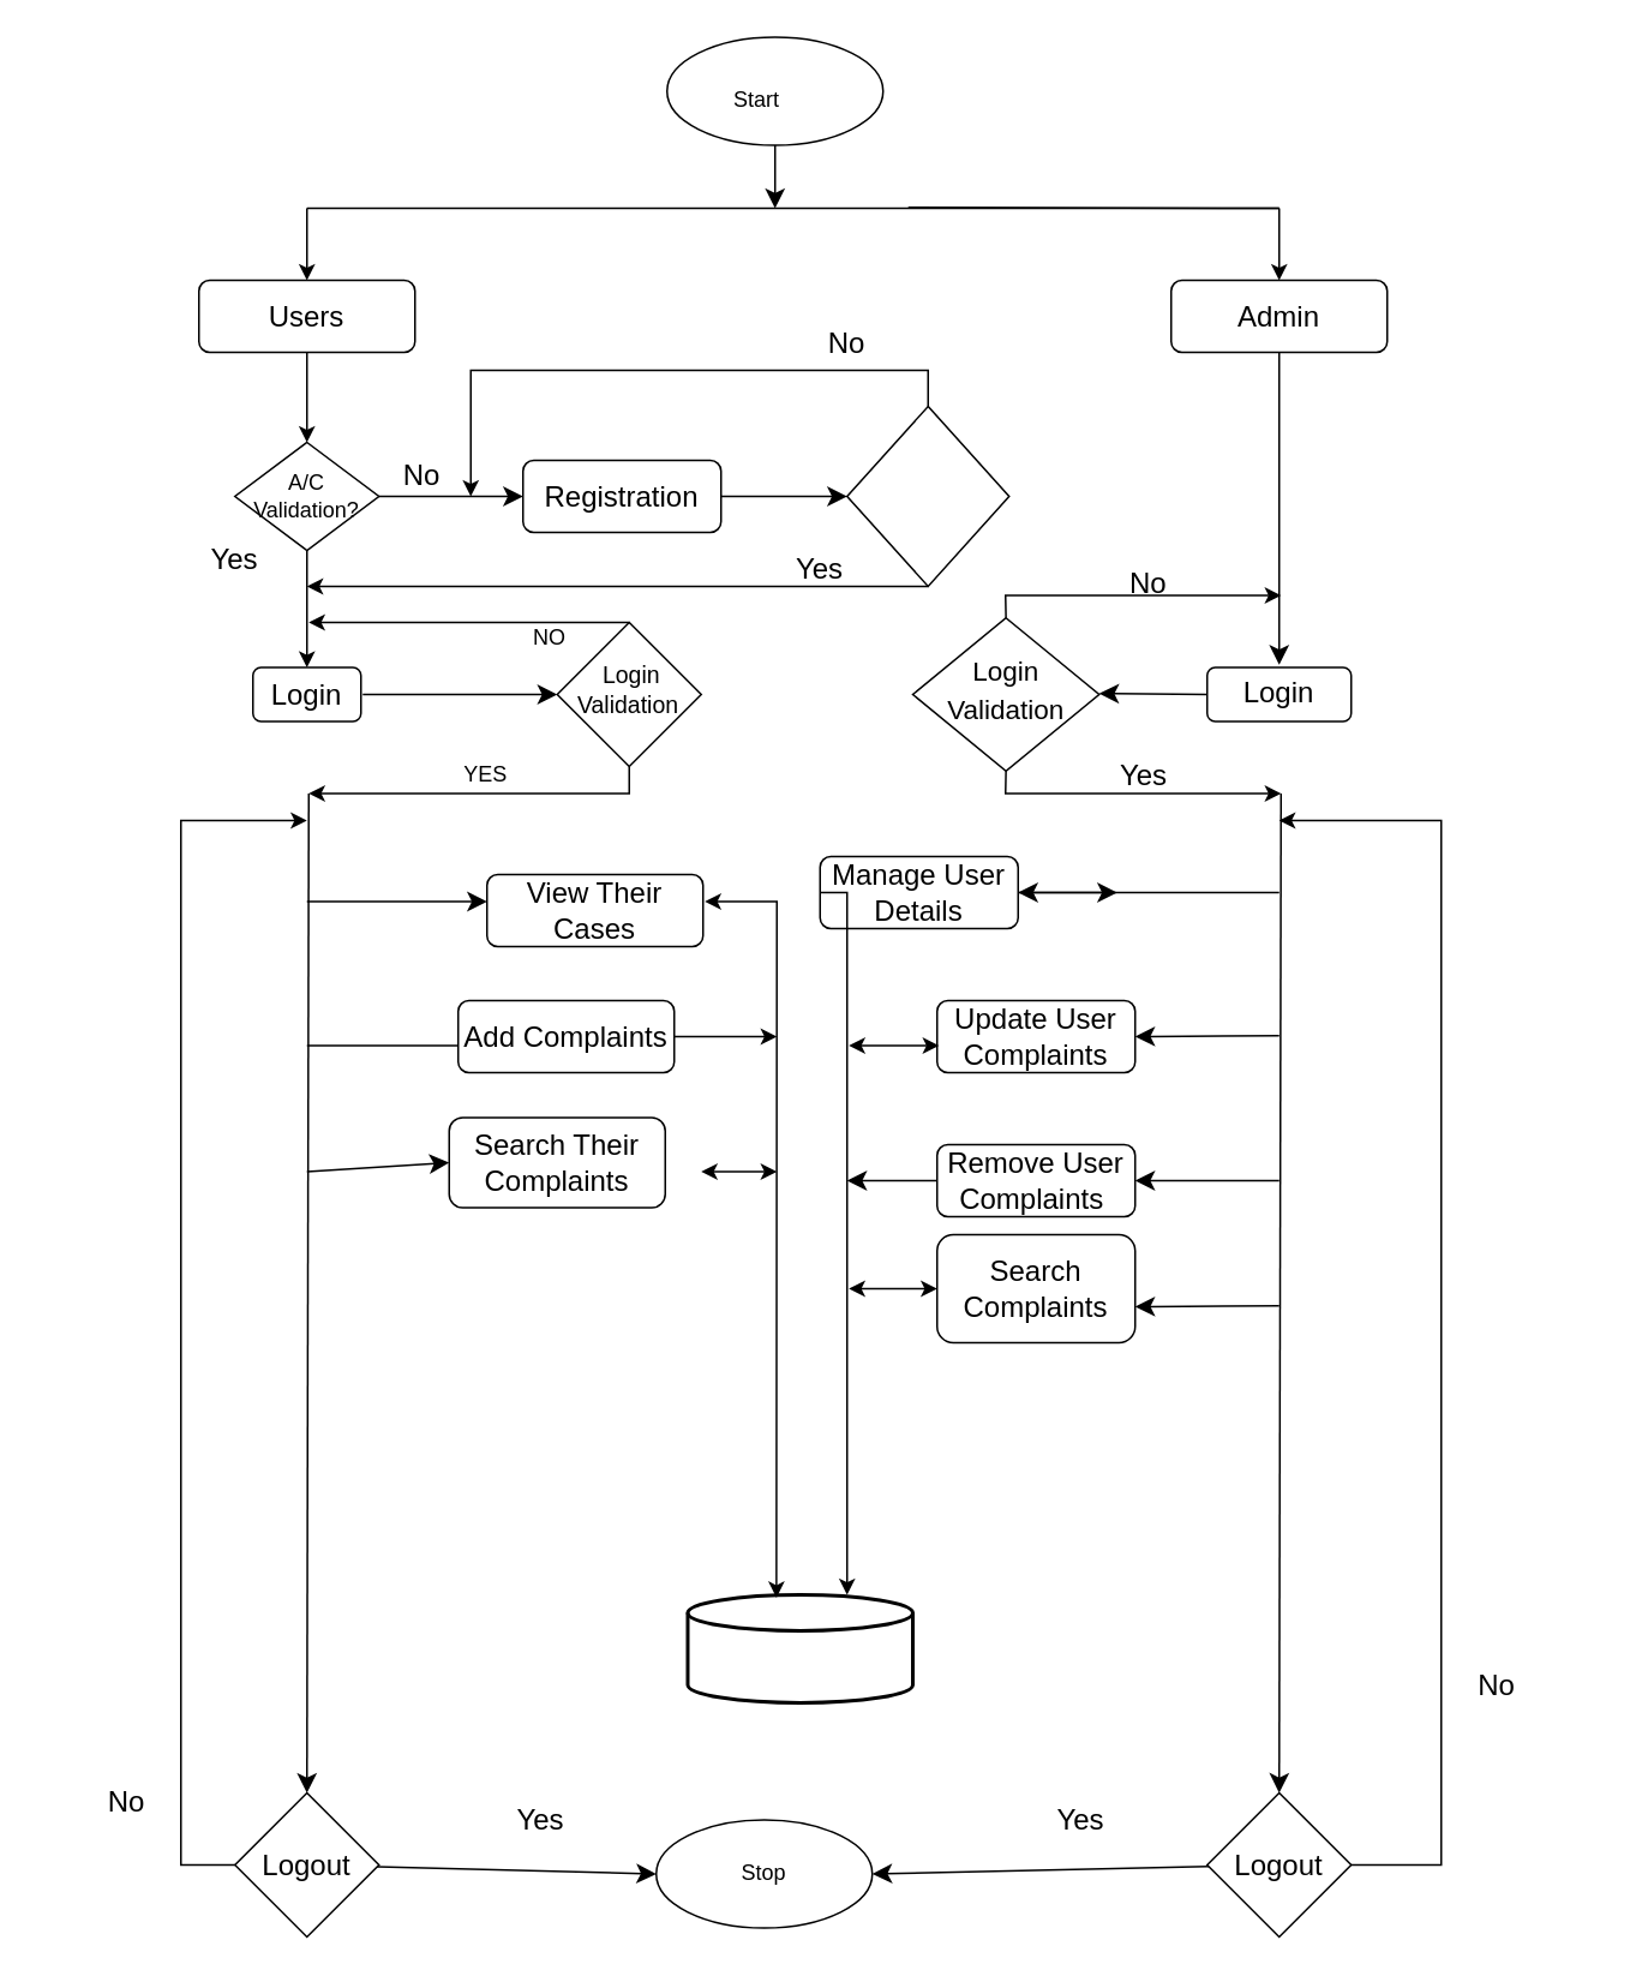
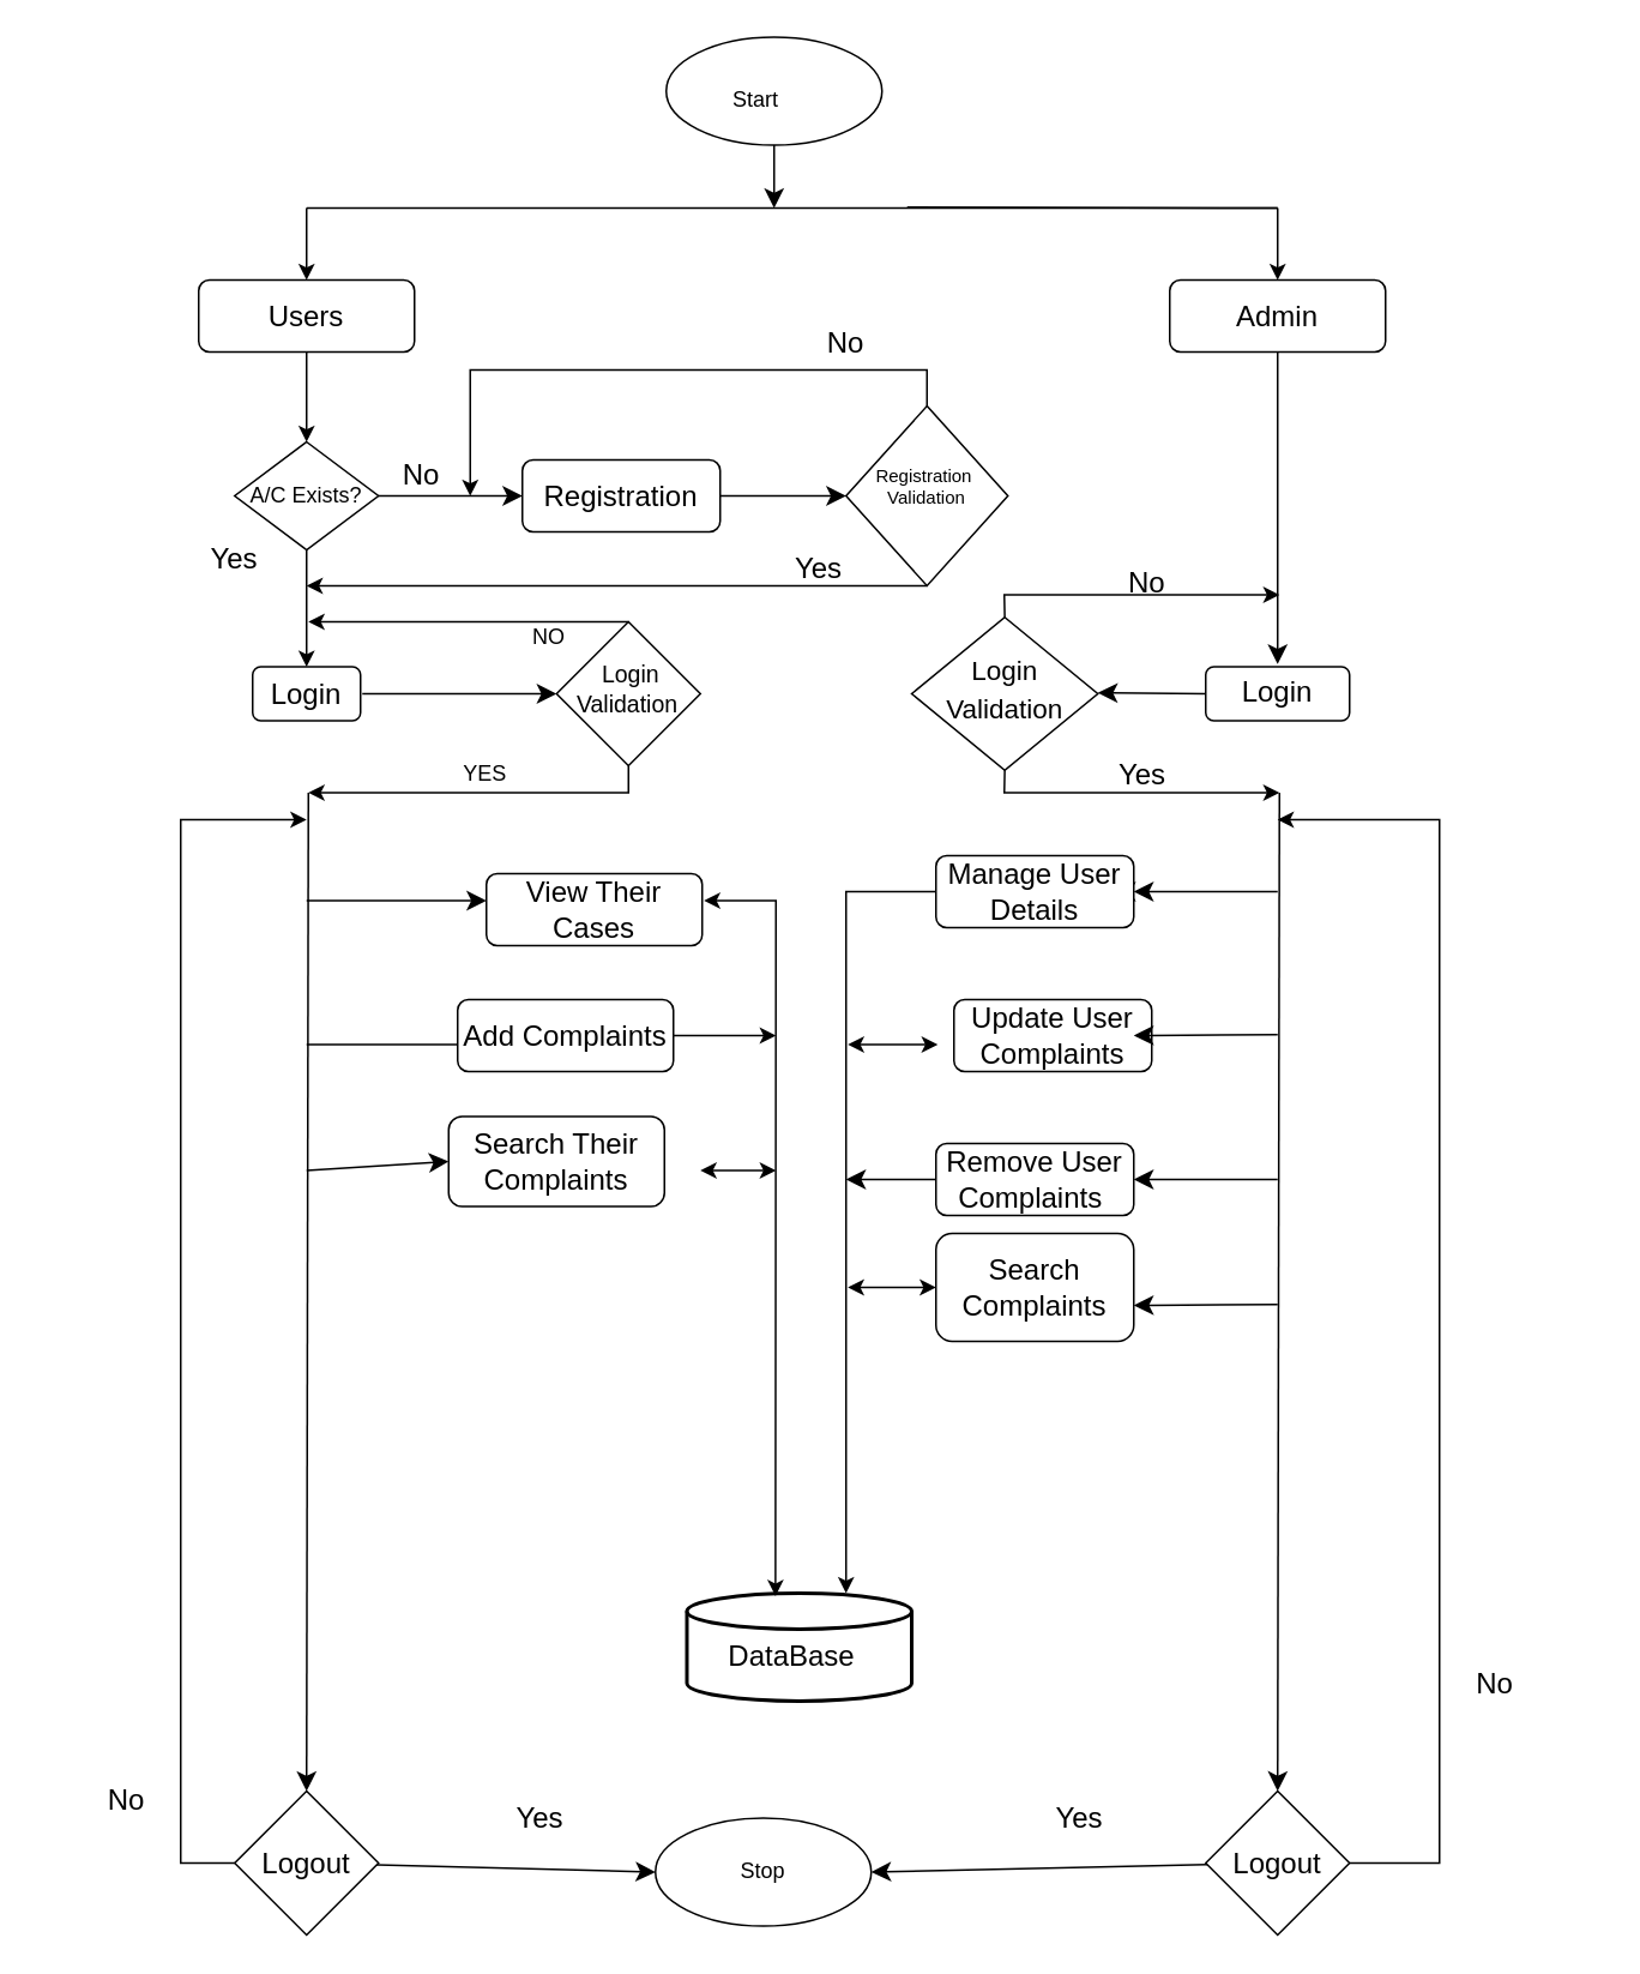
+ <mxCell id="42" value="&lt;p style=&quot;line-height: 120%; font-size: 10px;&quot;&gt;Registration&amp;nbsp;&lt;br&gt;Validation&lt;/p&gt;" style="text;html=1;strokeColor=none;fillColor=none;align=center;verticalAlign=middle;whiteSpace=wrap;rounded=0;fontSize=16;" parent="3" vertex="1"><mxGeometry x="465" y="232.5" width="60" height="35" as="geometry" /></mxCell>
- <mxCell id="12" value="A/C Validation?" style="rhombus;whiteSpace=wrap;html=1;" parent="3" vertex="1"><mxGeometry x="110" y="225" width="80" height="60" as="geometry" /></mxCell>
+ <mxCell id="12" value="A/C Exists?" style="rhombus;whiteSpace=wrap;html=1;" parent="3" vertex="1"><mxGeometry x="110" y="225" width="80" height="60" as="geometry" /></mxCell>
- <mxCell id="48" value="Manage User&lt;br&gt;Details" style="rounded=1;whiteSpace=wrap;html=1;fontSize=16;" parent="3" vertex="1"><mxGeometry x="435" y="455" width="110" height="40" as="geometry" /></mxCell>
+ <mxCell id="48" value="Manage User&lt;br&gt;Details" style="rounded=1;whiteSpace=wrap;html=1;fontSize=16;" parent="3" vertex="1"><mxGeometry x="500" y="455" width="110" height="40" as="geometry" /></mxCell>
- <mxCell id="45" value="Update User Complaints" style="rounded=1;whiteSpace=wrap;html=1;fontSize=16;" parent="3" vertex="1"><mxGeometry x="500" y="535" width="110" height="40" as="geometry" /></mxCell>
+ <mxCell id="45" value="Update User Complaints" style="rounded=1;whiteSpace=wrap;html=1;fontSize=16;" parent="3" vertex="1"><mxGeometry x="510" y="535" width="110" height="40" as="geometry" /></mxCell>
+ <mxCell id="51" value="DataBase" style="text;html=1;strokeColor=none;fillColor=none;align=center;verticalAlign=middle;whiteSpace=wrap;rounded=0;fontSize=16;" parent="3" vertex="1"><mxGeometry x="390" y="885" width="60" height="30" as="geometry" /></mxCell>
